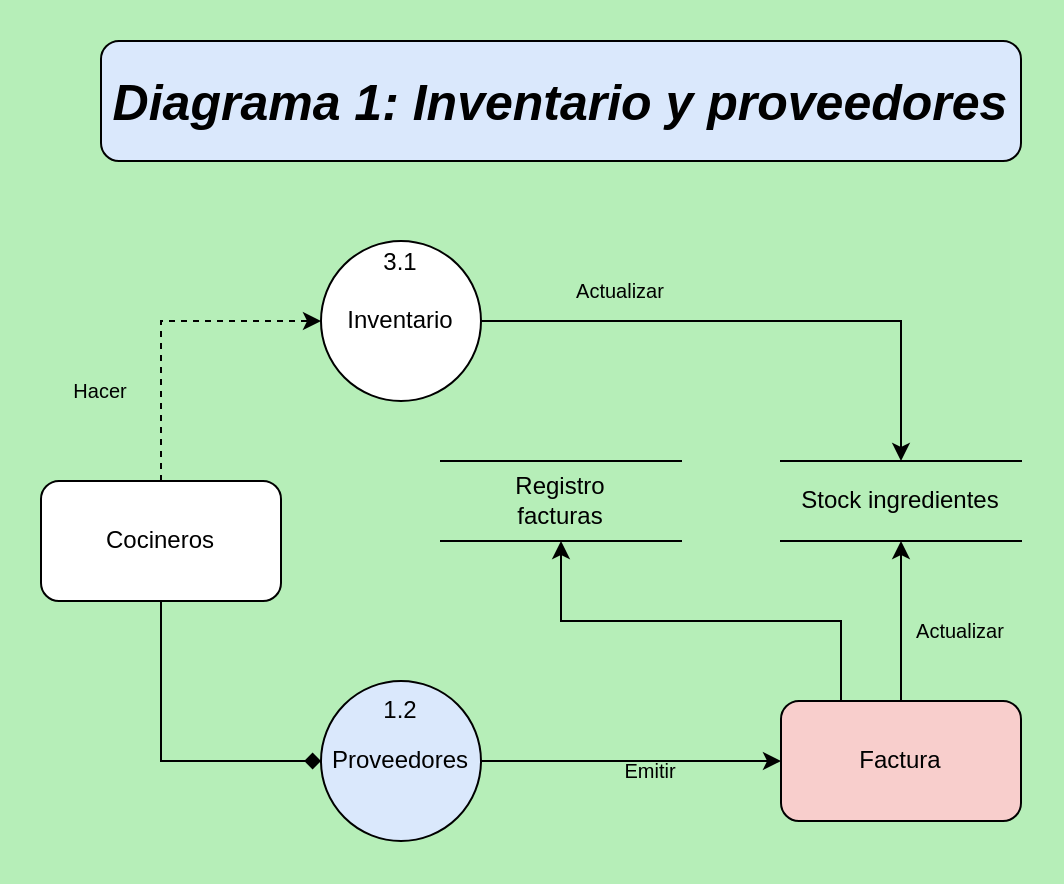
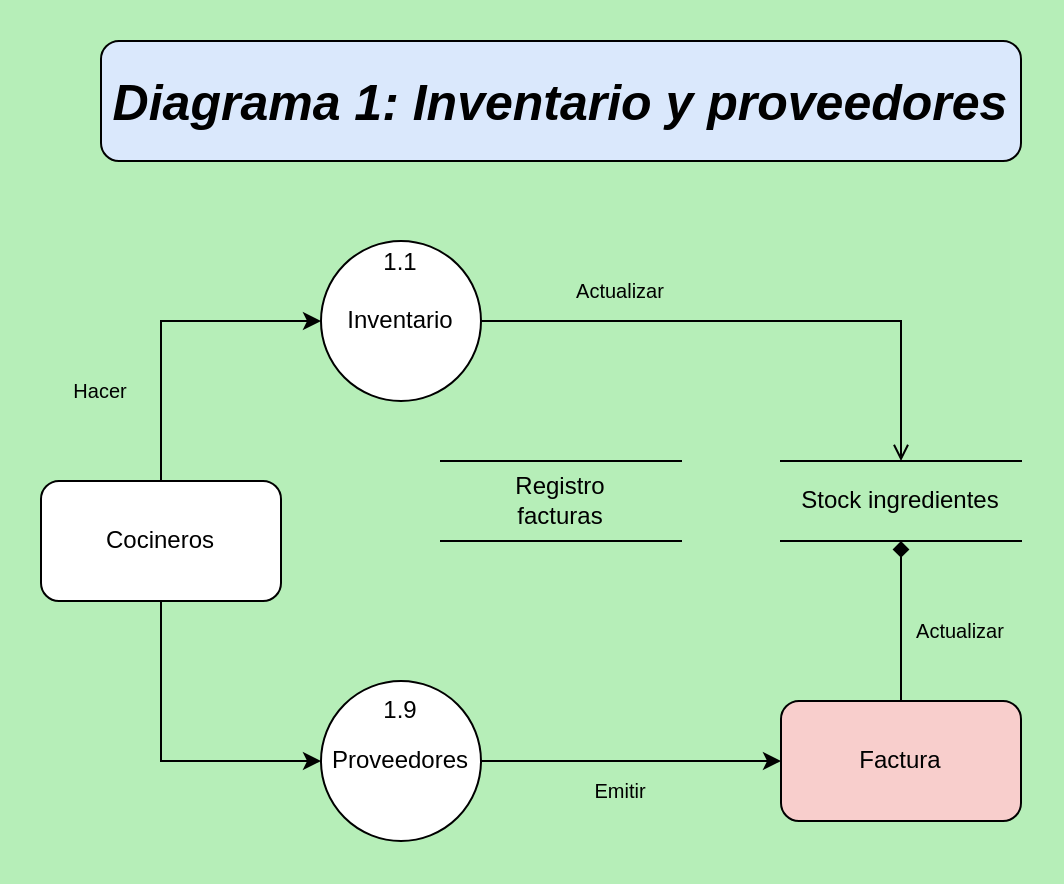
- <mxCell id="19" value="3.1" style="text;html=1;strokeColor=none;fillColor=none;align=center;verticalAlign=middle;whiteSpace=wrap;rounded=0;" vertex="1" parent="1"><mxGeometry x="185" y="130" width="30" as="geometry" /></mxCell>
+ <mxCell id="19" value="1.1" style="text;html=1;strokeColor=none;fillColor=none;align=center;verticalAlign=middle;whiteSpace=wrap;rounded=0;" vertex="1" parent="1"><mxGeometry x="185" y="130" width="30" as="geometry" /></mxCell>
- <mxCell id="2" style="edgeStyle=orthogonalEdgeStyle;rounded=0;orthogonalLoop=1;jettySize=auto;html=1;exitX=0.5;exitY=0;exitDx=0;exitDy=0;entryX=0;entryY=0.5;entryDx=0;entryDy=0;dashed=1;" edge="1" parent="1" source="4" target="7"><mxGeometry relative="1" as="geometry" /></mxCell>
+ <mxCell id="2" style="edgeStyle=orthogonalEdgeStyle;rounded=0;orthogonalLoop=1;jettySize=auto;html=1;exitX=0.5;exitY=0;exitDx=0;exitDy=0;entryX=0;entryY=0.5;entryDx=0;entryDy=0;" edge="1" parent="1" source="4" target="7"><mxGeometry relative="1" as="geometry" /></mxCell>
- <mxCell id="6" style="edgeStyle=orthogonalEdgeStyle;rounded=0;orthogonalLoop=1;jettySize=auto;html=1;exitX=1;exitY=0.5;exitDx=0;exitDy=0;entryX=0.5;entryY=0;entryDx=0;entryDy=0;" edge="1" parent="1" source="7" target="10"><mxGeometry relative="1" as="geometry" /></mxCell>
+ <mxCell id="6" style="edgeStyle=orthogonalEdgeStyle;rounded=0;orthogonalLoop=1;jettySize=auto;html=1;exitX=1;exitY=0.5;exitDx=0;exitDy=0;entryX=0.5;entryY=0;entryDx=0;entryDy=0;endArrow=open;" edge="1" parent="1" source="7" target="10"><mxGeometry relative="1" as="geometry" /></mxCell>
- <mxCell id="14" style="edgeStyle=orthogonalEdgeStyle;rounded=0;orthogonalLoop=1;jettySize=auto;html=1;exitX=0.5;exitY=0;exitDx=0;exitDy=0;entryX=0.5;entryY=1;entryDx=0;entryDy=0;" edge="1" parent="1" source="15" target="10"><mxGeometry relative="1" as="geometry" /></mxCell>
+ <mxCell id="14" style="edgeStyle=orthogonalEdgeStyle;rounded=0;orthogonalLoop=1;jettySize=auto;html=1;exitX=0.5;exitY=0;exitDx=0;exitDy=0;entryX=0.5;entryY=1;entryDx=0;entryDy=0;endArrow=diamond;" edge="1" parent="1" source="15" target="10"><mxGeometry relative="1" as="geometry" /></mxCell>
- <mxCell id="13" style="edgeStyle=orthogonalEdgeStyle;rounded=0;orthogonalLoop=1;jettySize=auto;html=1;exitX=0.25;exitY=0;exitDx=0;exitDy=0;entryX=0.5;entryY=1;entryDx=0;entryDy=0;" edge="1" parent="1" source="15" target="18"><mxGeometry relative="1" as="geometry" /></mxCell>
- <mxCell id="20" value="1.2" style="text;html=1;strokeColor=none;fillColor=none;align=center;verticalAlign=middle;whiteSpace=wrap;rounded=0;" vertex="1" parent="1"><mxGeometry x="190" y="350" width="20" height="10" as="geometry" /></mxCell>
+ <mxCell id="20" value="1.9" style="text;html=1;strokeColor=none;fillColor=none;align=center;verticalAlign=middle;whiteSpace=wrap;rounded=0;" vertex="1" parent="1"><mxGeometry x="190" y="350" width="20" height="10" as="geometry" /></mxCell>
- <mxCell id="3" style="edgeStyle=orthogonalEdgeStyle;rounded=0;orthogonalLoop=1;jettySize=auto;html=1;exitX=0.5;exitY=1;exitDx=0;exitDy=0;entryX=0;entryY=0.5;entryDx=0;entryDy=0;endArrow=diamond;" edge="1" parent="1" source="4" target="9"><mxGeometry relative="1" as="geometry" /></mxCell>
+ <mxCell id="3" style="edgeStyle=orthogonalEdgeStyle;rounded=0;orthogonalLoop=1;jettySize=auto;html=1;exitX=0.5;exitY=1;exitDx=0;exitDy=0;entryX=0;entryY=0.5;entryDx=0;entryDy=0;" edge="1" parent="1" source="4" target="9"><mxGeometry relative="1" as="geometry" /></mxCell>
- <mxCell id="9" value="Proveedores" style="ellipse;whiteSpace=wrap;html=1;aspect=fixed;fillColor=#dae8fc;" vertex="1" parent="1"><mxGeometry x="160" y="340" width="80" height="80" as="geometry" /></mxCell>
+ <mxCell id="9" value="Proveedores" style="ellipse;whiteSpace=wrap;html=1;aspect=fixed;" vertex="1" parent="1"><mxGeometry x="160" y="340" width="80" height="80" as="geometry" /></mxCell>
- <mxCell id="16" value="&lt;font style=&quot;font-size: 10px;&quot;&gt;Emitir&lt;/font&gt;" style="text;html=1;strokeColor=none;fillColor=none;align=center;verticalAlign=middle;whiteSpace=wrap;rounded=0;" vertex="1" parent="1"><mxGeometry x="295" y="370" width="60" height="30" as="geometry" /></mxCell>
+ <mxCell id="16" value="&lt;font style=&quot;font-size: 10px;&quot;&gt;Emitir&lt;/font&gt;" style="text;html=1;strokeColor=none;fillColor=none;align=center;verticalAlign=middle;whiteSpace=wrap;rounded=0;" vertex="1" parent="1"><mxGeometry x="280" y="380" width="60" height="30" as="geometry" /></mxCell>
